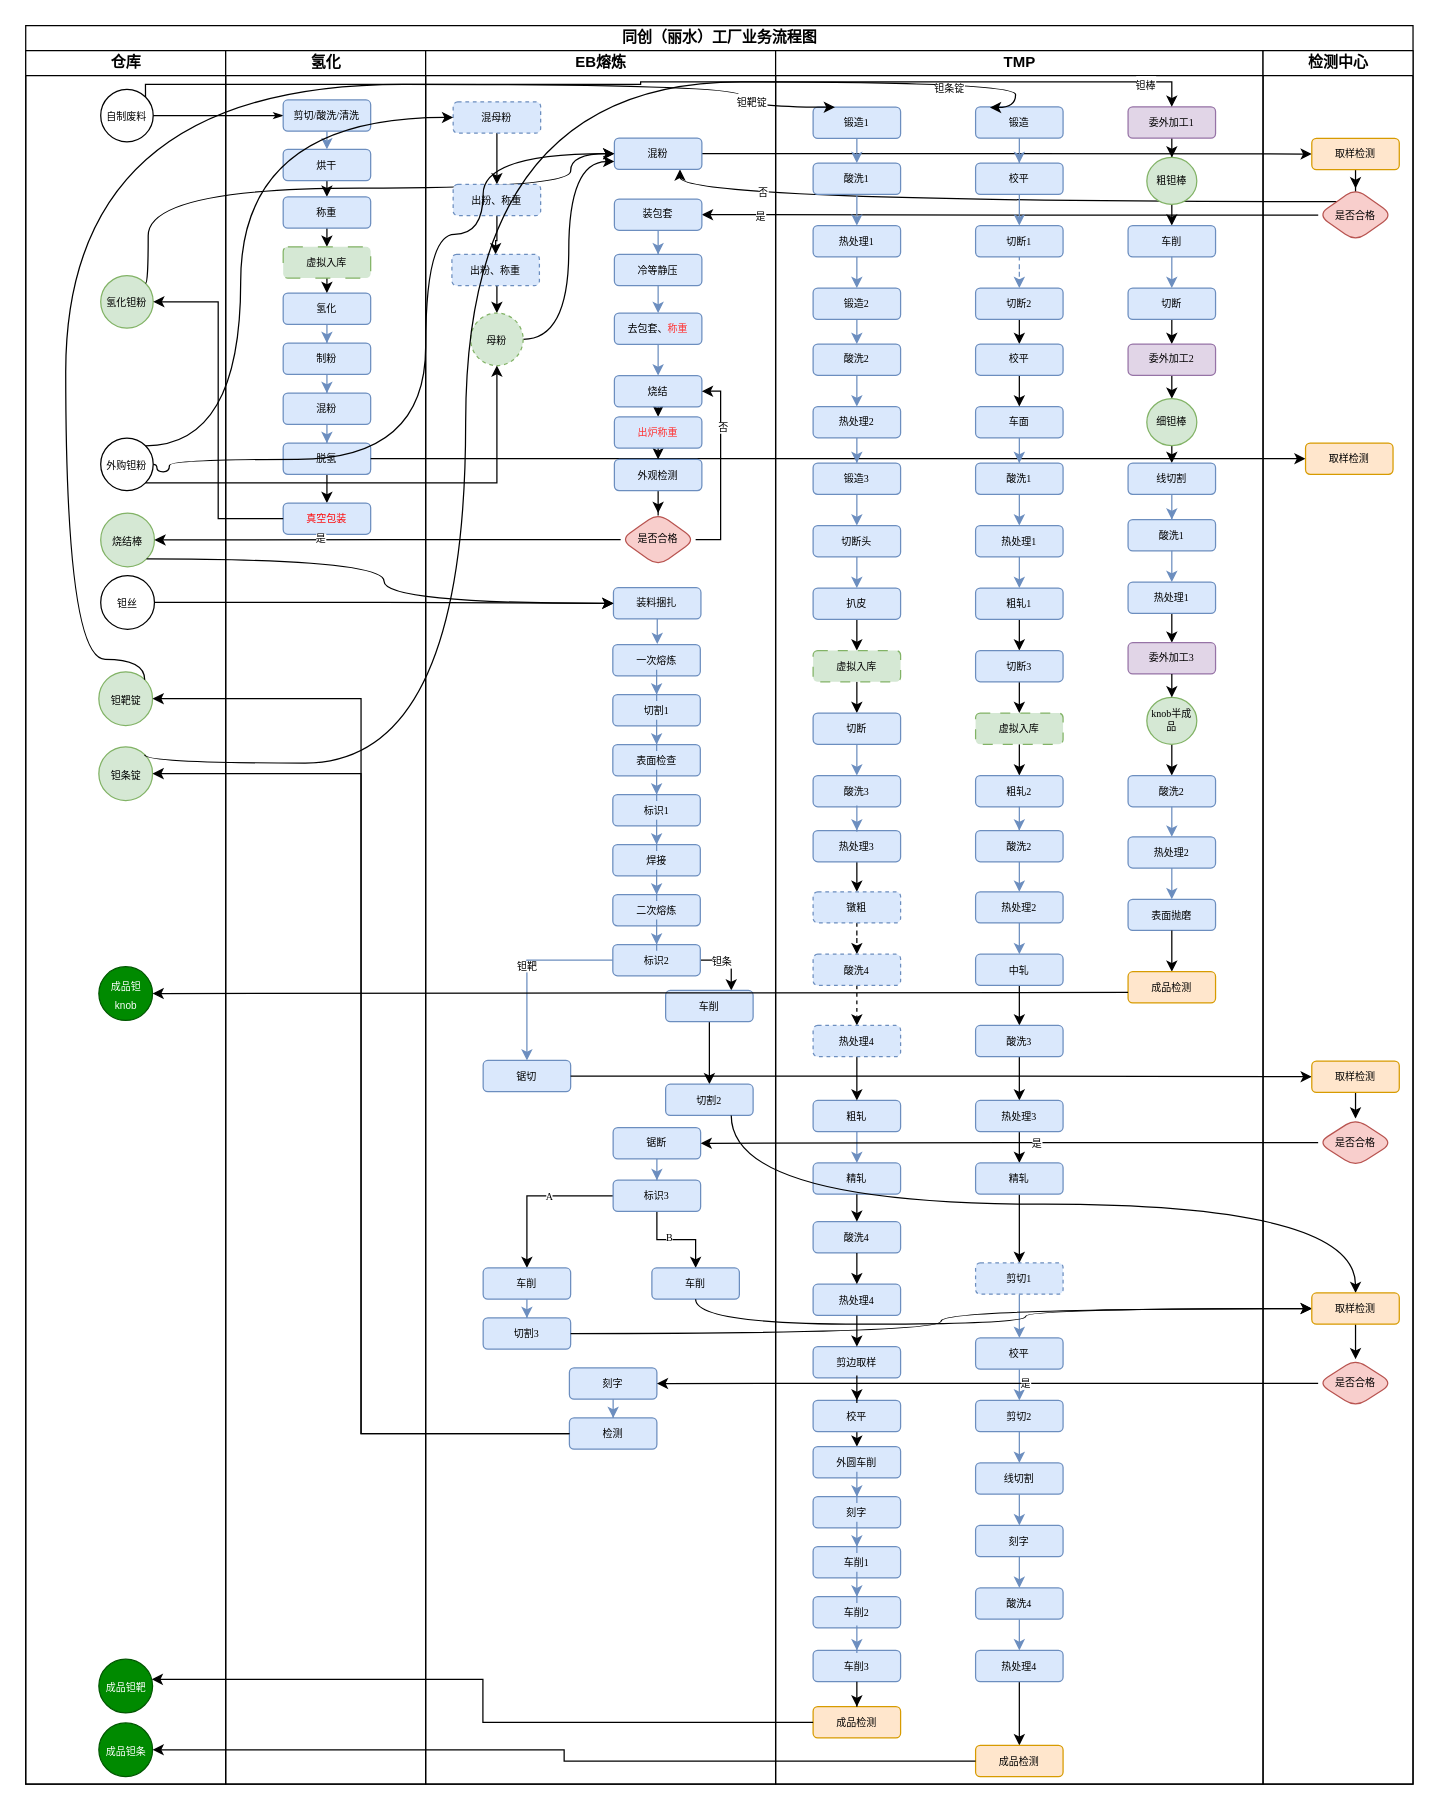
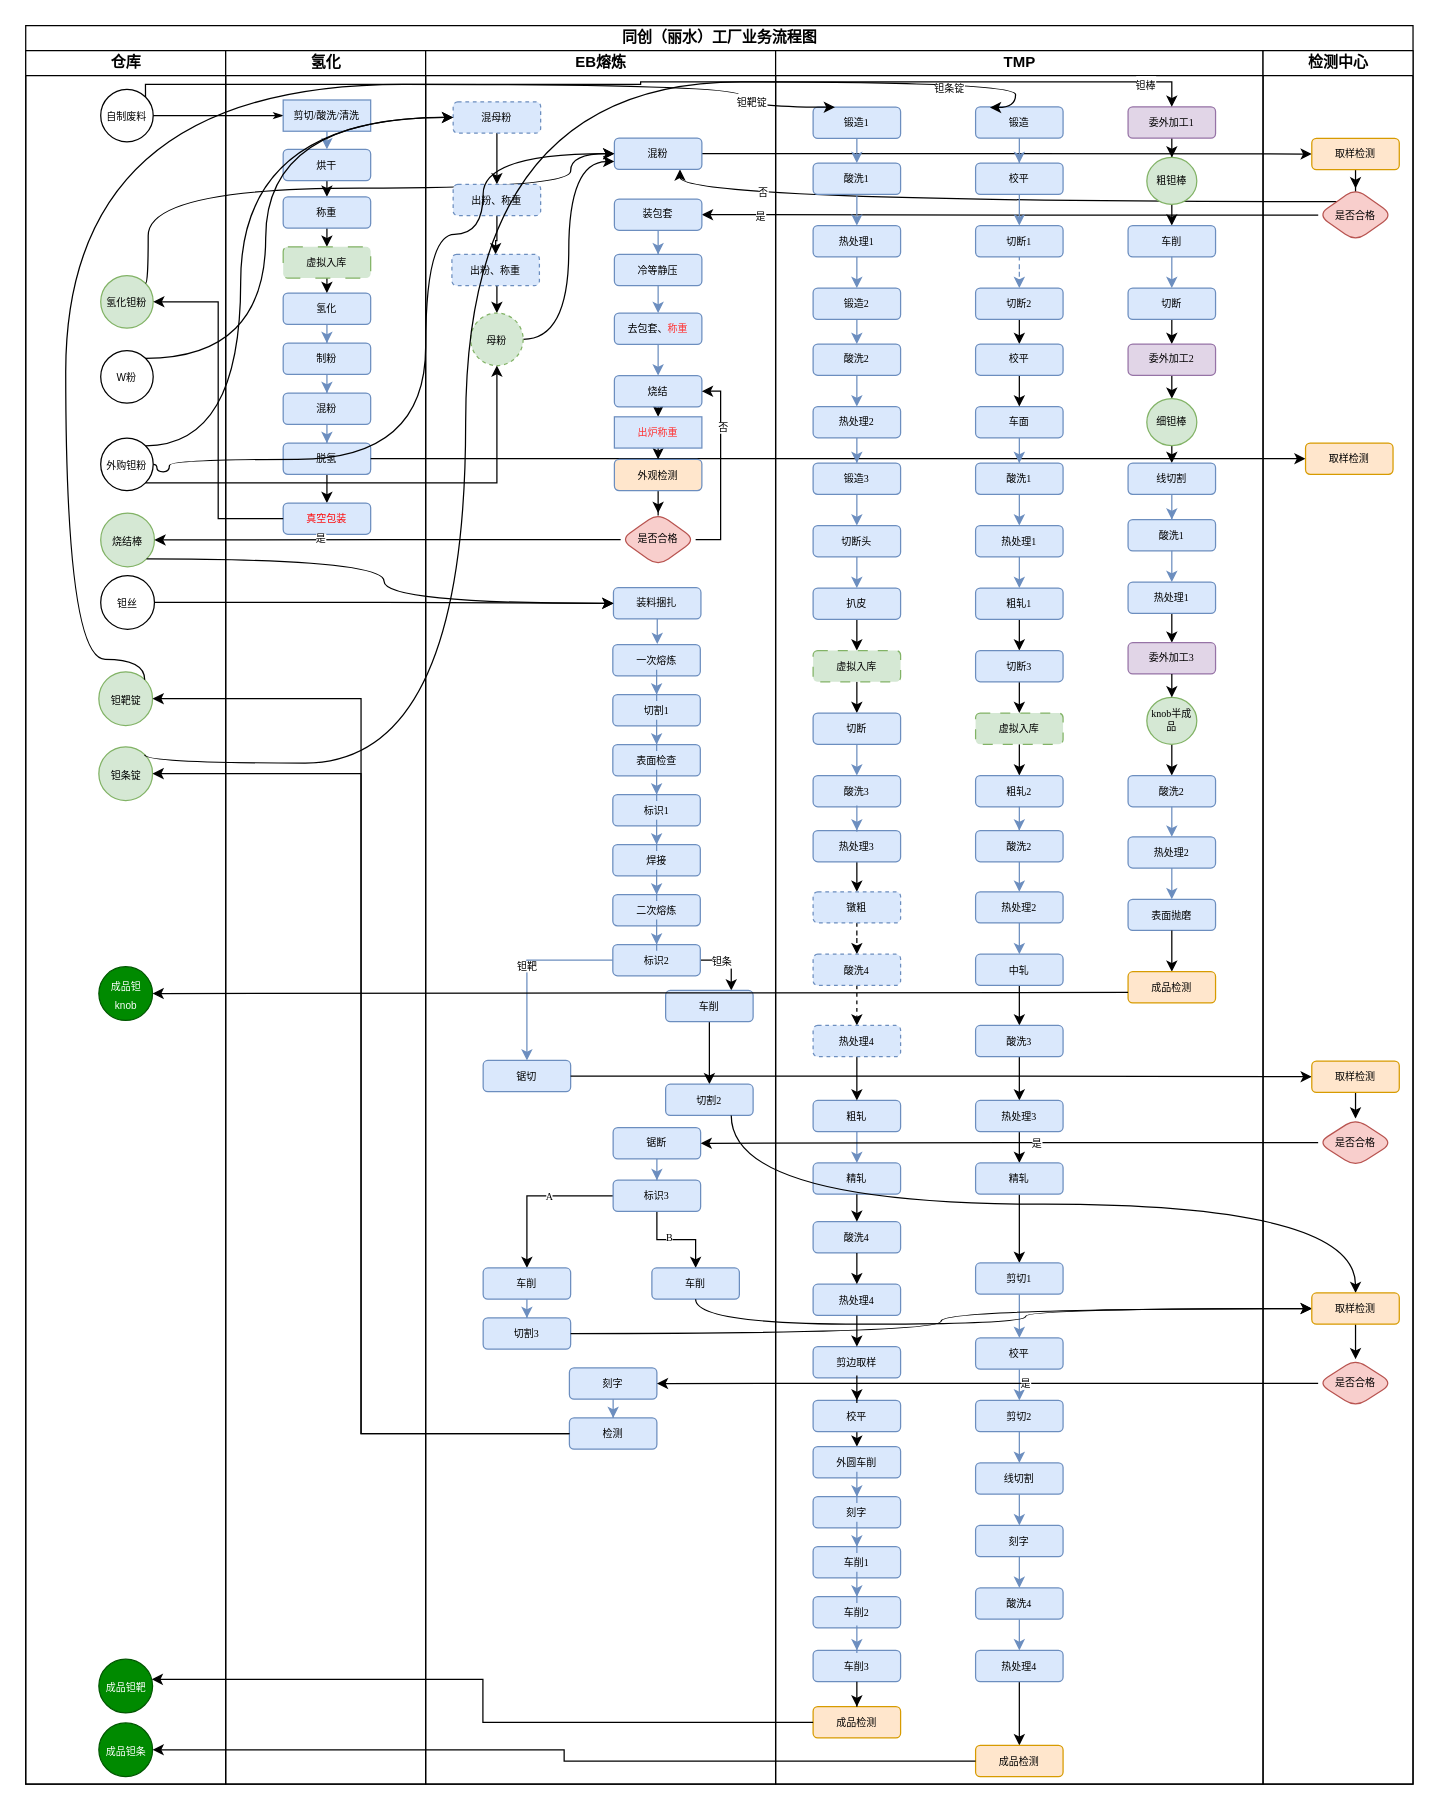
- <mxCell id="18" value="剪切/酸洗/清洗" style="rounded=1;whiteSpace=wrap;html=1;shadow=0;labelBackgroundColor=none;strokeWidth=1;fontFamily=Verdana;fontSize=8;align=center;fillColor=#dae8fc;strokeColor=#6c8ebf;" vertex="1" parent="16"><mxGeometry x="46" y="39.5" width="70" height="25" as="geometry" /></mxCell>
+ <mxCell id="18" value="剪切/酸洗/清洗" style="whiteSpace=wrap;html=1;shadow=0;labelBackgroundColor=none;strokeWidth=1;fontFamily=Verdana;fontSize=8;align=center;fillColor=#dae8fc;strokeColor=#6c8ebf;rounded=0;" vertex="1" parent="16"><mxGeometry x="46" y="39.5" width="70" height="25" as="geometry" /></mxCell>
+ <mxCell id="260" style="edgeStyle=orthogonalEdgeStyle;orthogonalLoop=1;jettySize=auto;html=1;exitX=1;exitY=0;exitDx=0;exitDy=0;entryX=0;entryY=0.5;entryDx=0;entryDy=0;curved=1;" edge="1" parent="2" source="6" target="92"><mxGeometry relative="1" as="geometry"><Array as="points"><mxPoint x="192" y="266" /><mxPoint x="192" y="74" /></Array></mxGeometry></mxCell>
+ <mxCell id="6" value="&lt;span style=&quot;font-size: 8px;&quot;&gt;W粉&lt;/span&gt;" style="ellipse;whiteSpace=wrap;html=1;aspect=fixed;" vertex="1" parent="3"><mxGeometry x="60" y="240" width="42" height="42" as="geometry" /></mxCell>
- <mxCell id="103" value="&lt;font color=&quot;#ff3333&quot;&gt;出炉称重&lt;/font&gt;" style="rounded=1;whiteSpace=wrap;html=1;shadow=0;labelBackgroundColor=none;strokeWidth=1;fontFamily=Verdana;fontSize=8;align=center;fillColor=#dae8fc;strokeColor=#6c8ebf;" vertex="1" parent="43"><mxGeometry x="151" y="293" width="70" height="25" as="geometry" /></mxCell>
+ <mxCell id="103" value="&lt;font color=&quot;#ff3333&quot;&gt;出炉称重&lt;/font&gt;" style="whiteSpace=wrap;html=1;shadow=0;labelBackgroundColor=none;strokeWidth=1;fontFamily=Verdana;fontSize=8;align=center;fillColor=#dae8fc;strokeColor=#6c8ebf;rounded=0;" vertex="1" parent="43"><mxGeometry x="151" y="293" width="70" height="25" as="geometry" /></mxCell>
- <mxCell id="54" value="外观检测" style="rounded=1;whiteSpace=wrap;html=1;shadow=0;labelBackgroundColor=none;strokeWidth=1;fontFamily=Verdana;fontSize=8;align=center;fillColor=#dae8fc;strokeColor=#6c8ebf;" vertex="1" parent="43"><mxGeometry x="151" y="327" width="70" height="25" as="geometry" /></mxCell>
+ <mxCell id="54" value="外观检测" style="rounded=1;whiteSpace=wrap;html=1;shadow=0;labelBackgroundColor=none;strokeWidth=1;fontFamily=Verdana;fontSize=8;align=center;fillColor=#ffe6cc;strokeColor=#6c8ebf;" vertex="1" parent="43"><mxGeometry x="151" y="327" width="70" height="25" as="geometry" /></mxCell>
- <mxCell id="142" value="剪切1" style="rounded=1;whiteSpace=wrap;html=1;shadow=0;labelBackgroundColor=none;strokeWidth=1;fontFamily=Verdana;fontSize=8;align=center;fillColor=#dae8fc;strokeColor=#6c8ebf;dashed=1;" vertex="1" parent="104"><mxGeometry x="160" y="970" width="70" height="25" as="geometry" /></mxCell>
+ <mxCell id="142" value="剪切1" style="rounded=1;whiteSpace=wrap;html=1;shadow=0;labelBackgroundColor=none;strokeWidth=1;fontFamily=Verdana;fontSize=8;align=center;fillColor=#dae8fc;strokeColor=#6c8ebf;" vertex="1" parent="104"><mxGeometry x="160" y="970" width="70" height="25" as="geometry" /></mxCell>
